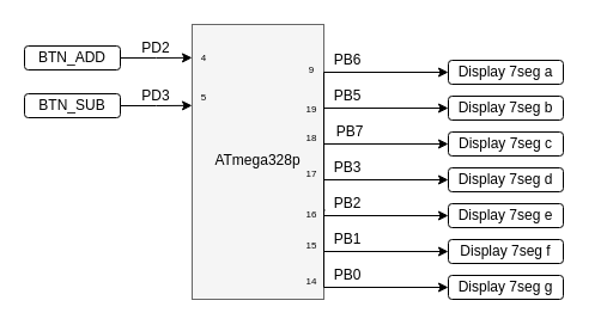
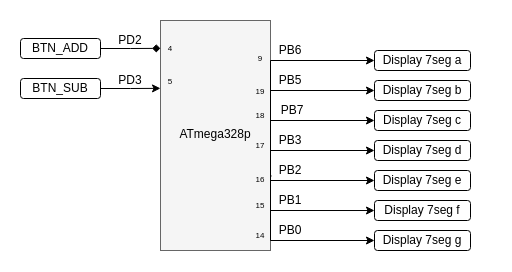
- <mxCell id="35" style="edgeStyle=orthogonalEdgeStyle;rounded=0;orthogonalLoop=1;jettySize=auto;html=1;exitX=1;exitY=0.5;exitDx=0;exitDy=0;entryX=0;entryY=0.5;entryDx=0;entryDy=0;" parent="1" source="36" target="14" edge="1"><mxGeometry relative="1" as="geometry" /></mxCell>
+ <mxCell id="35" style="edgeStyle=orthogonalEdgeStyle;rounded=0;orthogonalLoop=1;jettySize=auto;html=1;exitX=1;exitY=0.5;exitDx=0;exitDy=0;entryX=0;entryY=0.5;entryDx=0;entryDy=0;endArrow=diamond;" parent="1" source="36" target="14" edge="1"><mxGeometry relative="1" as="geometry" /></mxCell>
